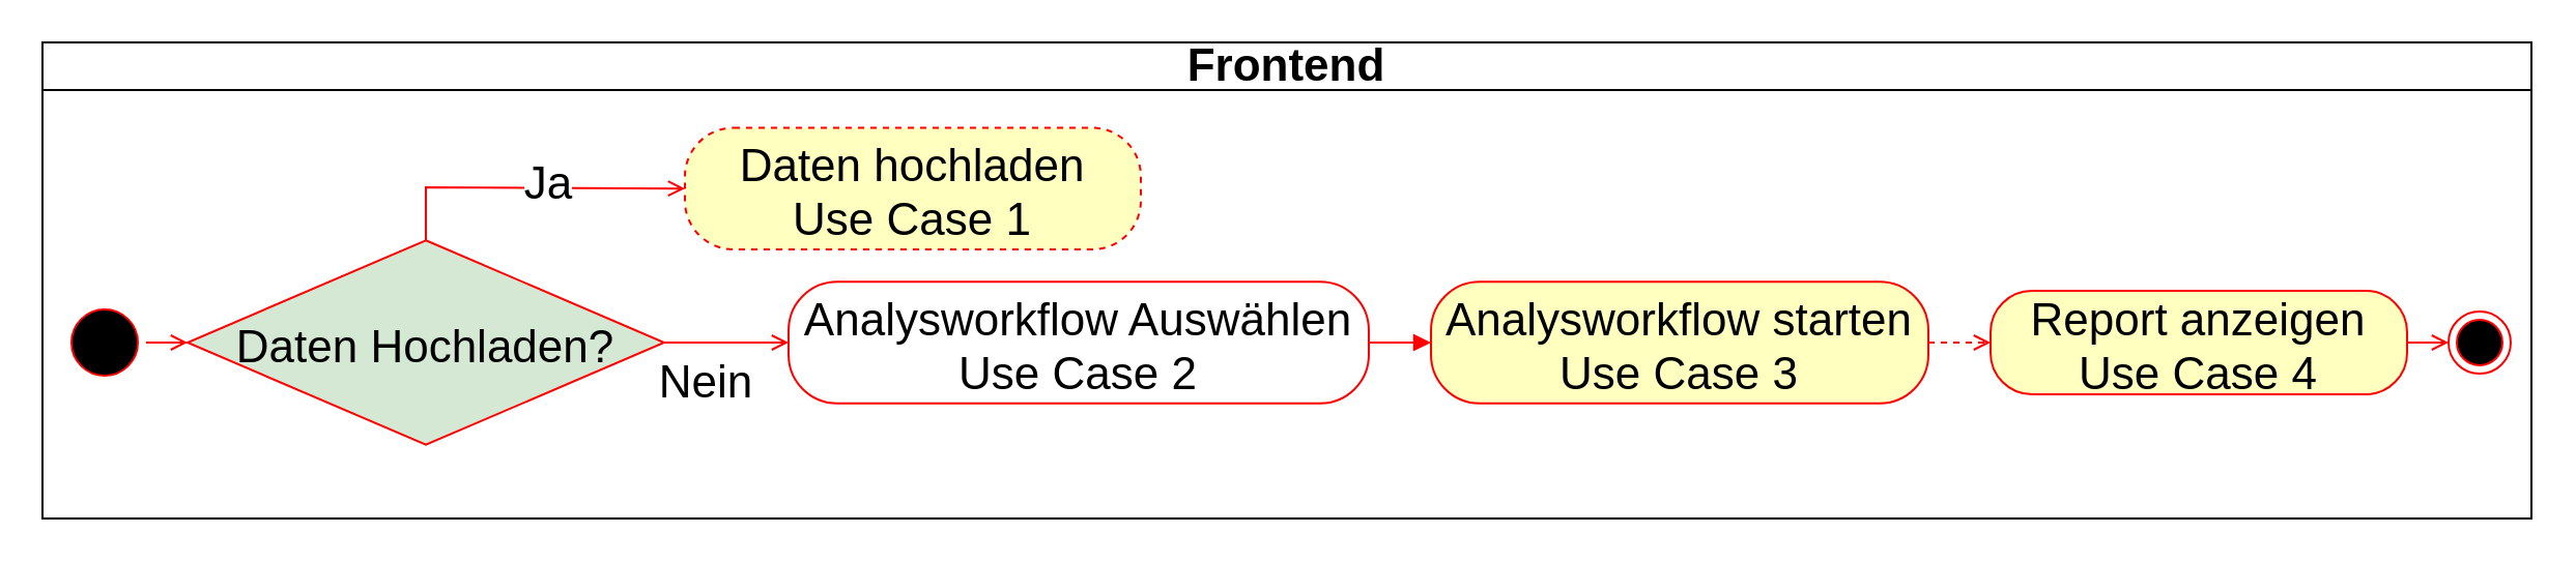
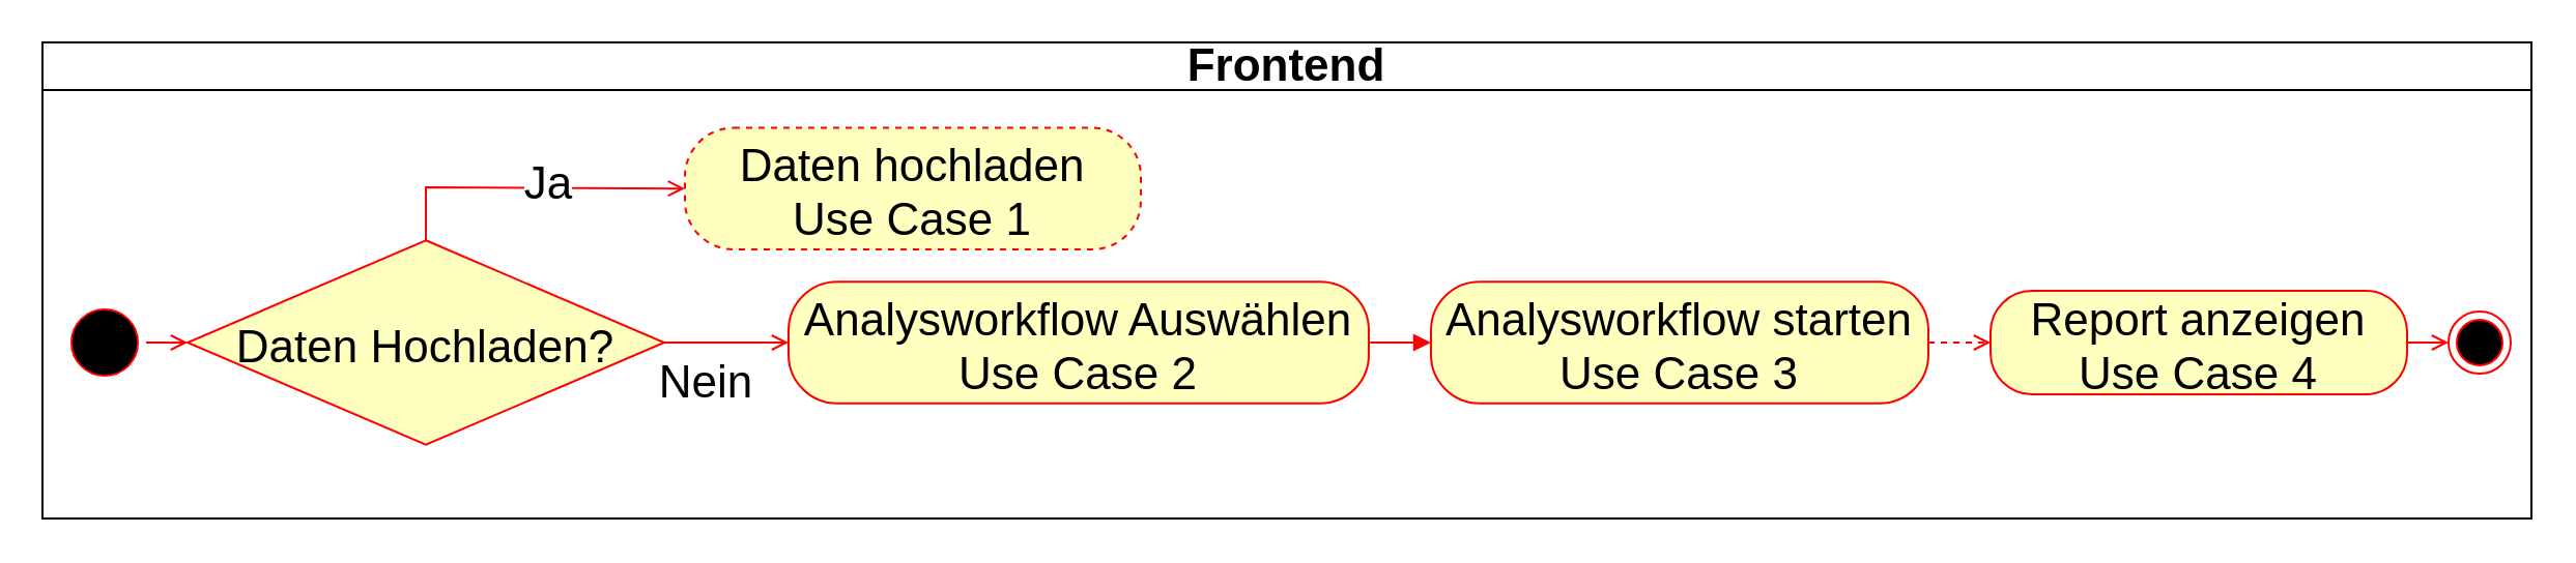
- <mxCell id="15" value="Daten Hochladen?" style="rhombus;fillColor=#d5e8d4;strokeColor=#ff0000;fontSize=22;" parent="2" vertex="1"><mxGeometry x="70" y="95.62" width="230" height="98.75" as="geometry" /></mxCell>
+ <mxCell id="15" value="Daten Hochladen?" style="rhombus;fillColor=#ffffc0;strokeColor=#ff0000;fontSize=22;" parent="2" vertex="1"><mxGeometry x="70" y="95.62" width="230" height="98.75" as="geometry" /></mxCell>
- <mxCell id="5" value="Analysworkflow Auswählen&#10;Use Case 2" style="fillColor=#ffffff;strokeColor=#ff0000;fontColor=#000000;rounded=1;arcSize=40;fontSize=22;" parent="2" vertex="1"><mxGeometry x="360" y="115.62" width="280" height="58.75" as="geometry" /></mxCell>
+ <mxCell id="5" value="Analysworkflow Auswählen&#10;Use Case 2" style="fillColor=#ffffc0;strokeColor=#ff0000;fontColor=#000000;rounded=1;arcSize=40;fontSize=22;" parent="2" vertex="1"><mxGeometry x="360" y="115.62" width="280" height="58.75" as="geometry" /></mxCell>
